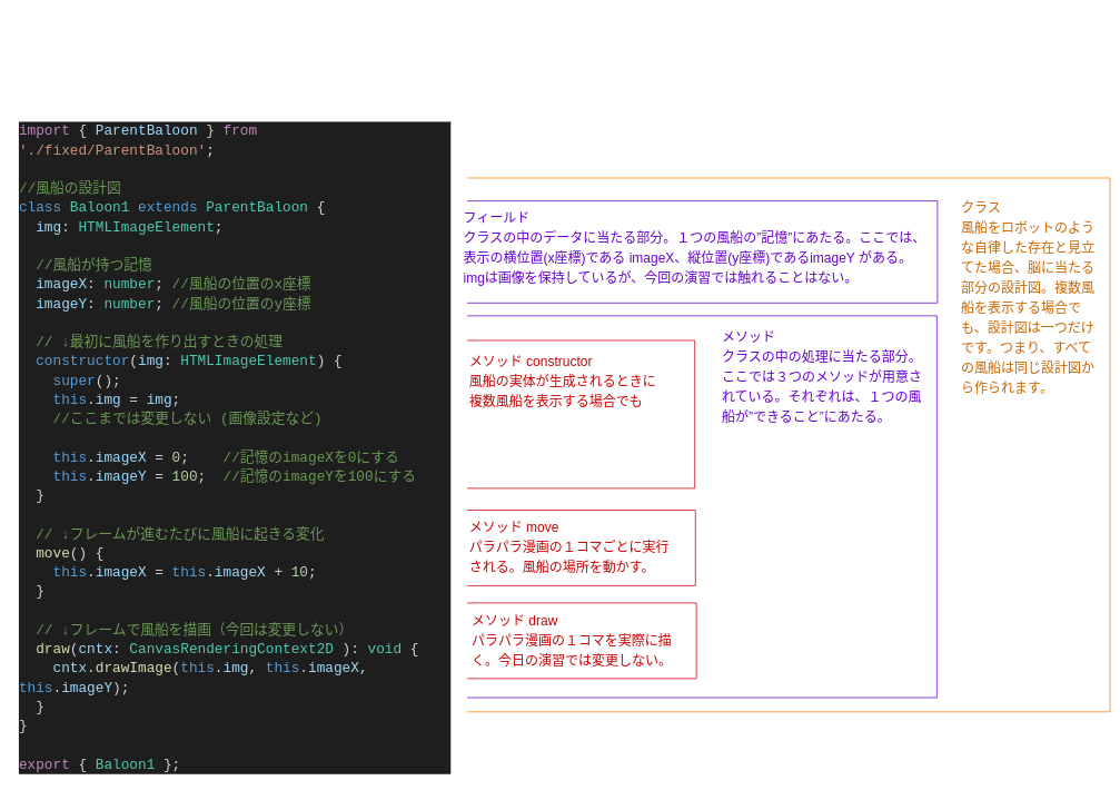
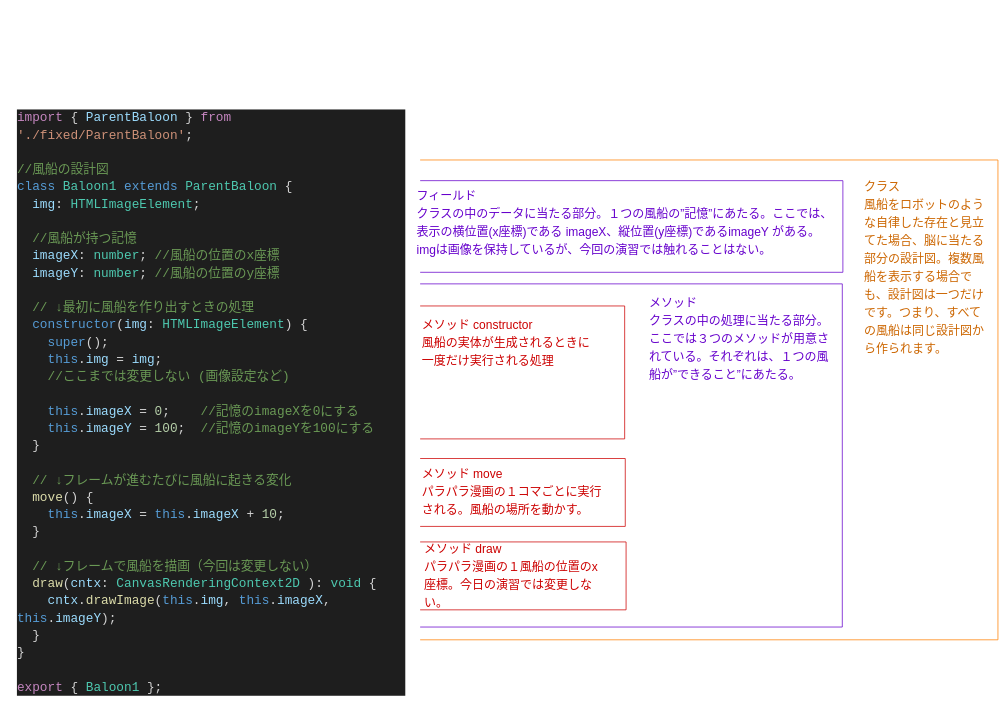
- <mxCell id="9" value="&lt;p style=&quot;line-height: 150% ; font-size: 16px&quot;&gt;メソッド constructor&lt;br&gt;風船の実体が生成されるときに&lt;br&gt;複数風船を表示する場合でも&lt;/p&gt;" style="text;html=1;strokeColor=none;fillColor=none;align=left;verticalAlign=middle;whiteSpace=wrap;rounded=0;fontColor=#CC0000;fontSize=14;" vertex="1" parent="1"><mxGeometry x="560" y="411.62" width="250" height="90" as="geometry" /></mxCell>
+ <mxCell id="9" value="&lt;p style=&quot;line-height: 150% ; font-size: 16px&quot;&gt;メソッド constructor&lt;br&gt;風船の実体が生成されるときに&lt;br&gt;一度だけ実行される処理&lt;/p&gt;" style="text;html=1;strokeColor=none;fillColor=none;align=left;verticalAlign=middle;whiteSpace=wrap;rounded=0;fontColor=#CC0000;fontSize=14;" vertex="1" parent="1"><mxGeometry x="560" y="411.62" width="250" height="90" as="geometry" /></mxCell>
- <mxCell id="11" value="&lt;p style=&quot;line-height: 150% ; font-size: 16px&quot;&gt;メソッド draw&lt;br&gt;パラパラ漫画の１コマを実際に描く。今日の演習では変更しない。&lt;/p&gt;" style="text;html=1;strokeColor=none;fillColor=none;align=left;verticalAlign=middle;whiteSpace=wrap;rounded=0;fontColor=#CC0000;fontSize=14;" vertex="1" parent="1"><mxGeometry x="562.64" y="722.62" width="247.36" height="90" as="geometry" /></mxCell>
+ <mxCell id="11" value="&lt;p style=&quot;line-height: 150% ; font-size: 16px&quot;&gt;メソッド draw&lt;br&gt;パラパラ漫画の１風船の位置のx座標。今日の演習では変更しない。&lt;/p&gt;" style="text;html=1;strokeColor=none;fillColor=none;align=left;verticalAlign=middle;whiteSpace=wrap;rounded=0;fontColor=#CC0000;fontSize=14;" vertex="1" parent="1"><mxGeometry x="562.64" y="722.62" width="247.36" height="90" as="geometry" /></mxCell>
